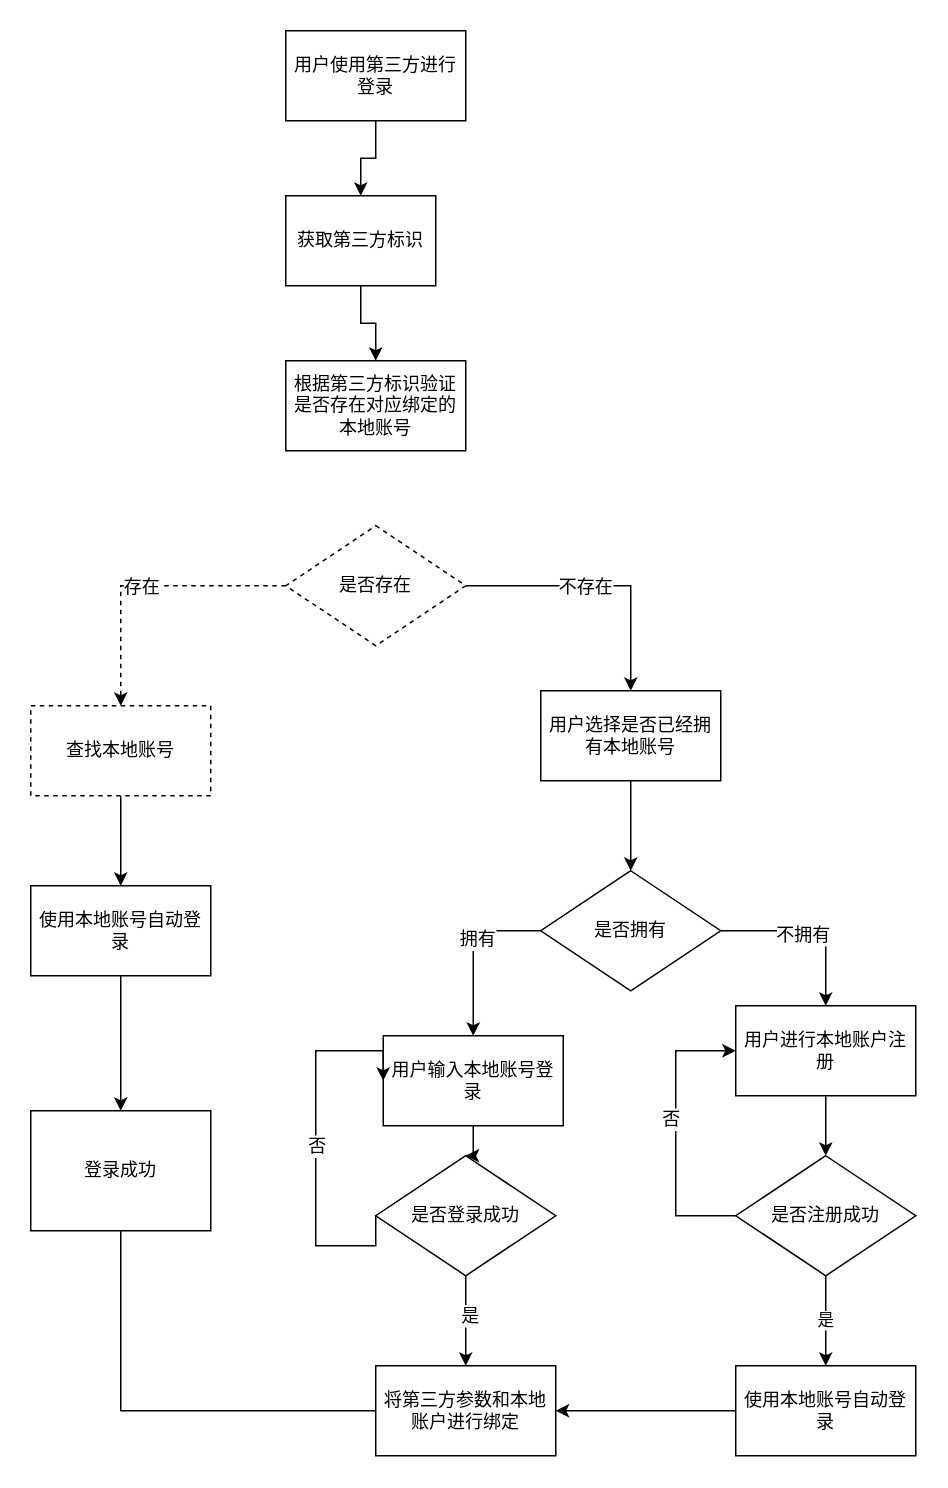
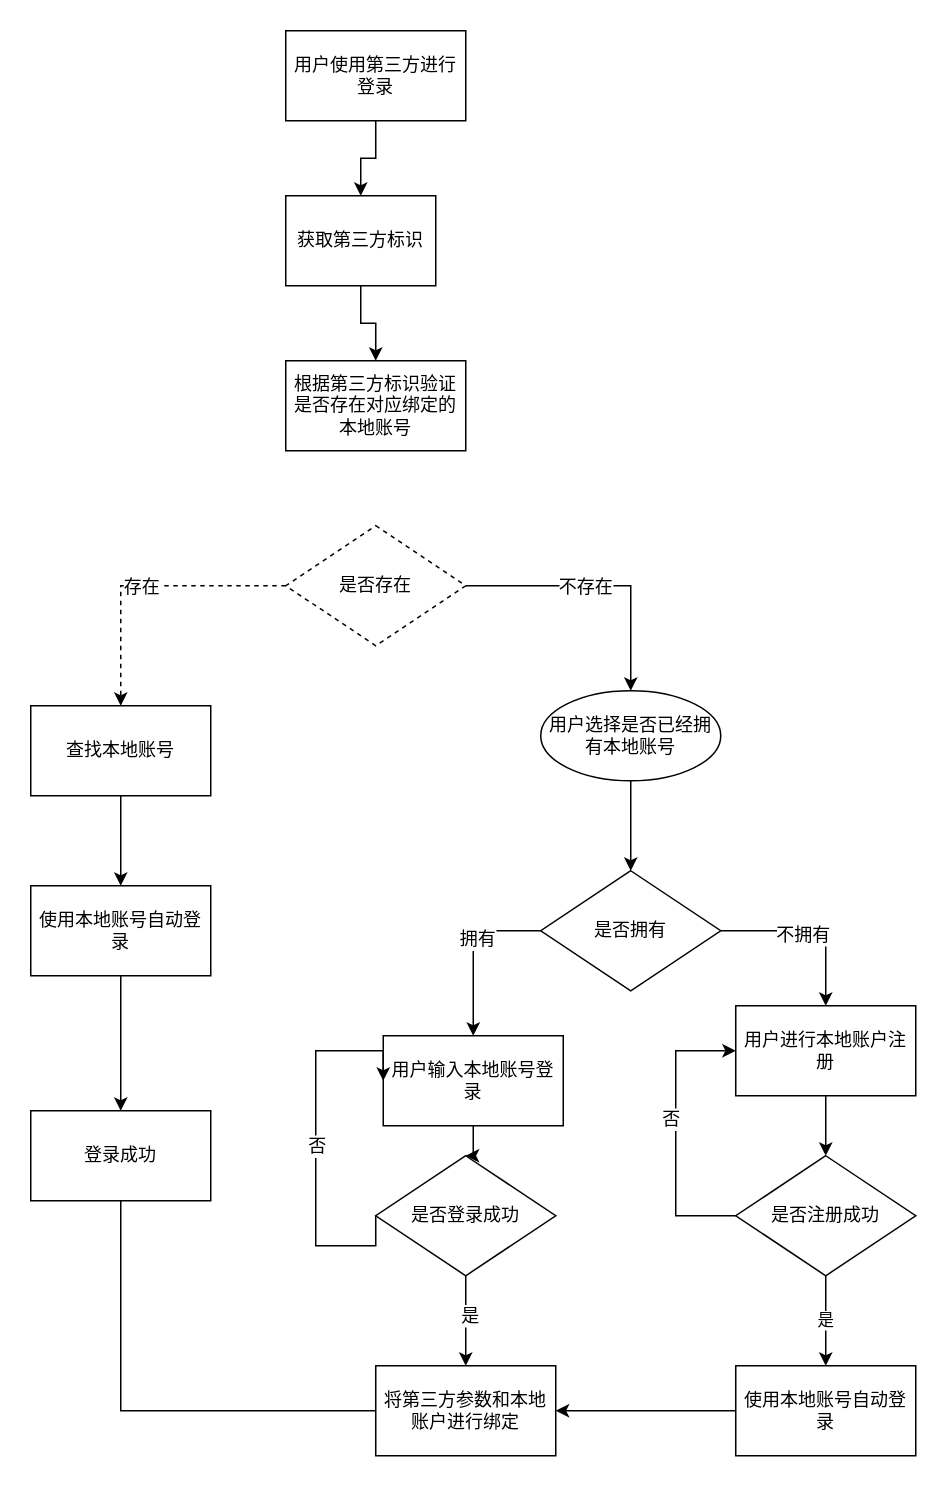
- <mxCell id="18" value="用户选择是否已经拥有本地账号" style="rounded=0;whiteSpace=wrap;html=1;" vertex="1" parent="1"><mxGeometry x="360" y="460" width="120" height="60" as="geometry" /></mxCell>
+ <mxCell id="18" value="用户选择是否已经拥有本地账号" style="ellipse;whiteSpace=wrap;html=1;" vertex="1" parent="1"><mxGeometry x="360" y="460" width="120" height="60" as="geometry" /></mxCell>
- <mxCell id="13" value="查找本地账号" style="rounded=0;whiteSpace=wrap;html=1;dashed=1;" vertex="1" parent="1"><mxGeometry x="20" y="470" width="120" height="60" as="geometry" /></mxCell>
+ <mxCell id="13" value="查找本地账号" style="rounded=0;whiteSpace=wrap;html=1;" vertex="1" parent="1"><mxGeometry x="20" y="470" width="120" height="60" as="geometry" /></mxCell>
- <mxCell id="16" value="登录成功" style="rounded=0;whiteSpace=wrap;html=1;" vertex="1" parent="1"><mxGeometry x="20" y="740" width="120" height="80" as="geometry" /></mxCell>
+ <mxCell id="16" value="登录成功" style="rounded=0;whiteSpace=wrap;html=1;" vertex="1" parent="1"><mxGeometry x="20" y="740" width="120" height="60" as="geometry" /></mxCell>
